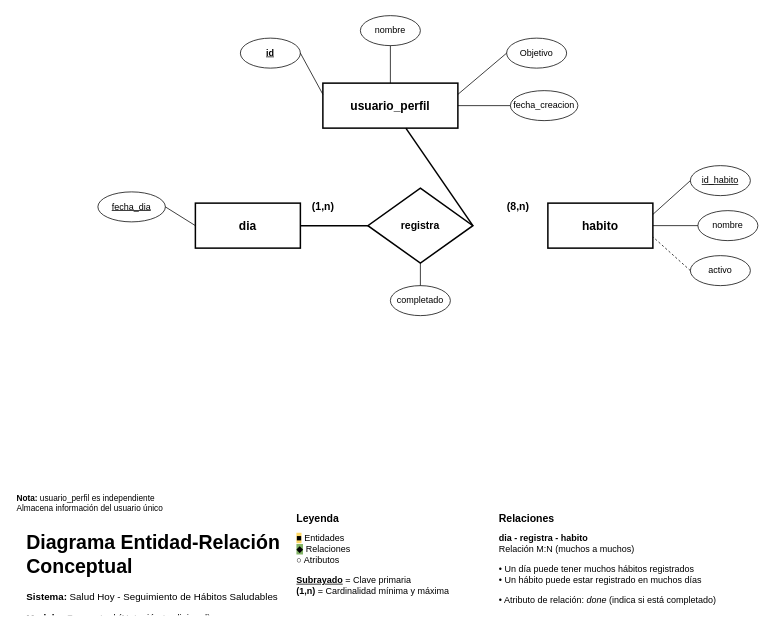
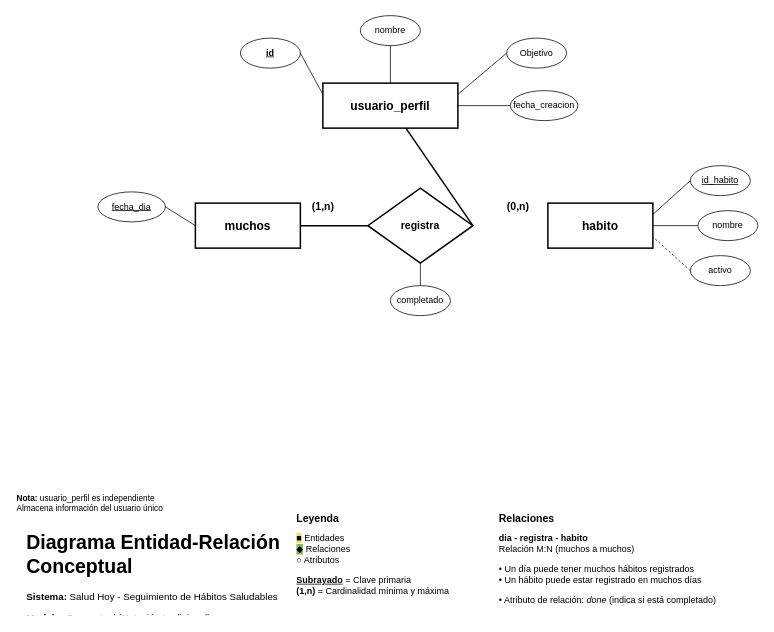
- <mxCell id="27" value="(8,n)" style="text;html=1;align=center;verticalAlign=middle;resizable=0;points=[];autosize=1;fontSize=14;fontStyle=1" parent="1" vertex="1"><mxGeometry x="660" y="260" width="60" height="30" as="geometry" /></mxCell>
+ <mxCell id="27" value="(0,n)" style="text;html=1;align=center;verticalAlign=middle;resizable=0;points=[];autosize=1;fontSize=14;fontStyle=1" parent="1" vertex="1"><mxGeometry x="660" y="260" width="60" height="30" as="geometry" /></mxCell>
- <mxCell id="11" value="dia" style="rounded=0;whiteSpace=wrap;html=1;strokeWidth=2;fontSize=16;fontStyle=1" parent="1" vertex="1"><mxGeometry x="260" y="270" width="140" height="60" as="geometry" /></mxCell>
+ <mxCell id="11" value="muchos" style="rounded=0;whiteSpace=wrap;html=1;strokeWidth=2;fontSize=16;fontStyle=1" parent="1" vertex="1"><mxGeometry x="260" y="270" width="140" height="60" as="geometry" /></mxCell>
